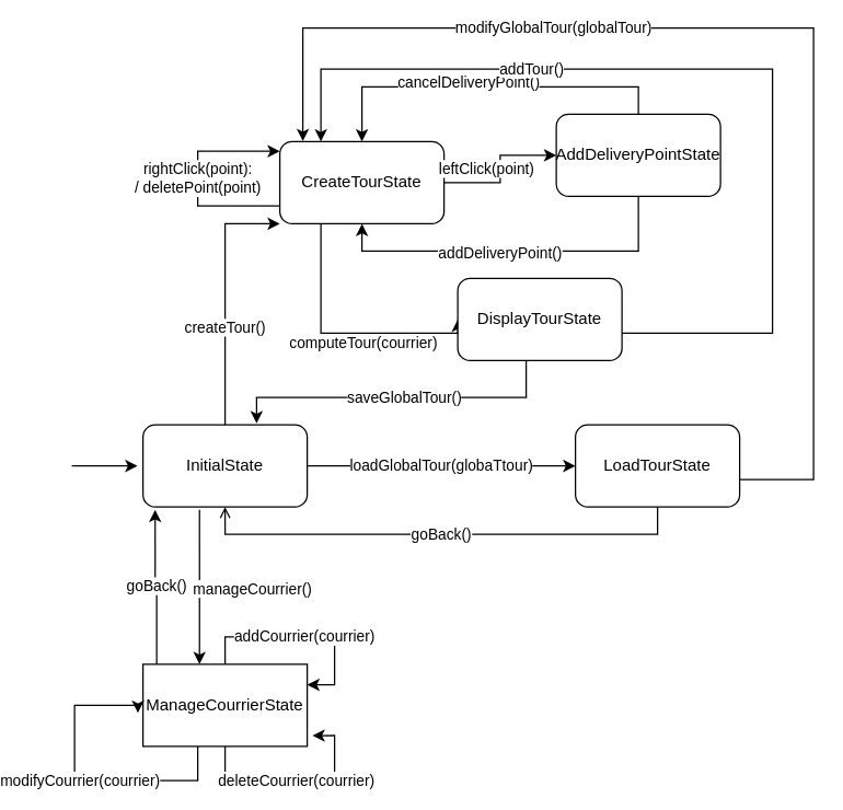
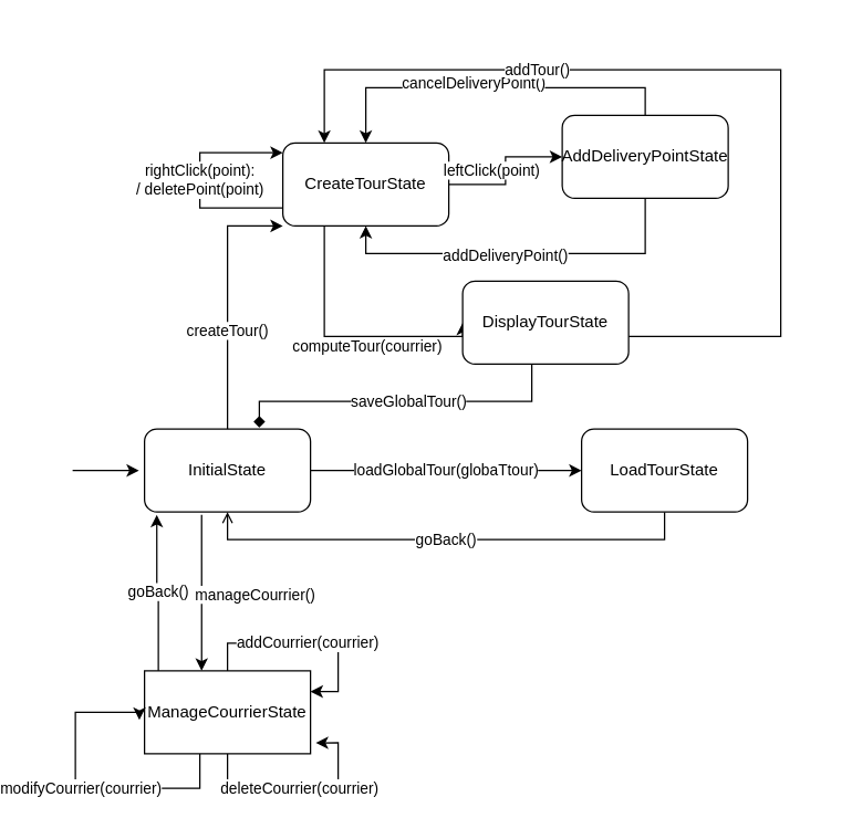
- <mxCell id="21" value="modifyGlobalTour(globalTour)" style="edgeStyle=orthogonalEdgeStyle;rounded=0;orthogonalLoop=1;jettySize=auto;html=1;entryX=0.14;entryY=-0.006;entryDx=0;entryDy=0;entryPerimeter=0;" edge="1" parent="1" source="22" target="10"><mxGeometry x="0.367" relative="1" as="geometry"><Array as="points"><mxPoint x="590" y="350" /><mxPoint x="590" y="20" /><mxPoint x="217" y="20" /></Array><mxPoint as="offset" /></mxGeometry></mxCell>
- <mxCell id="17" value="saveGlobalTour()" style="edgeStyle=orthogonalEdgeStyle;rounded=0;orthogonalLoop=1;jettySize=auto;html=1;exitX=0.5;exitY=1;exitDx=0;exitDy=0;entryX=0.692;entryY=-0.017;entryDx=0;entryDy=0;entryPerimeter=0;" edge="1" parent="1" source="19" target="7"><mxGeometry relative="1" as="geometry"><Array as="points"><mxPoint x="380" y="290" /><mxPoint x="183" y="290" /></Array></mxGeometry></mxCell>
+ <mxCell id="17" value="saveGlobalTour()" style="edgeStyle=orthogonalEdgeStyle;rounded=0;orthogonalLoop=1;jettySize=auto;html=1;exitX=0.5;exitY=1;exitDx=0;exitDy=0;entryX=0.692;entryY=-0.017;entryDx=0;entryDy=0;entryPerimeter=0;endArrow=diamond;" edge="1" parent="1" source="19" target="7"><mxGeometry relative="1" as="geometry"><Array as="points"><mxPoint x="380" y="290" /><mxPoint x="183" y="290" /></Array></mxGeometry></mxCell>
